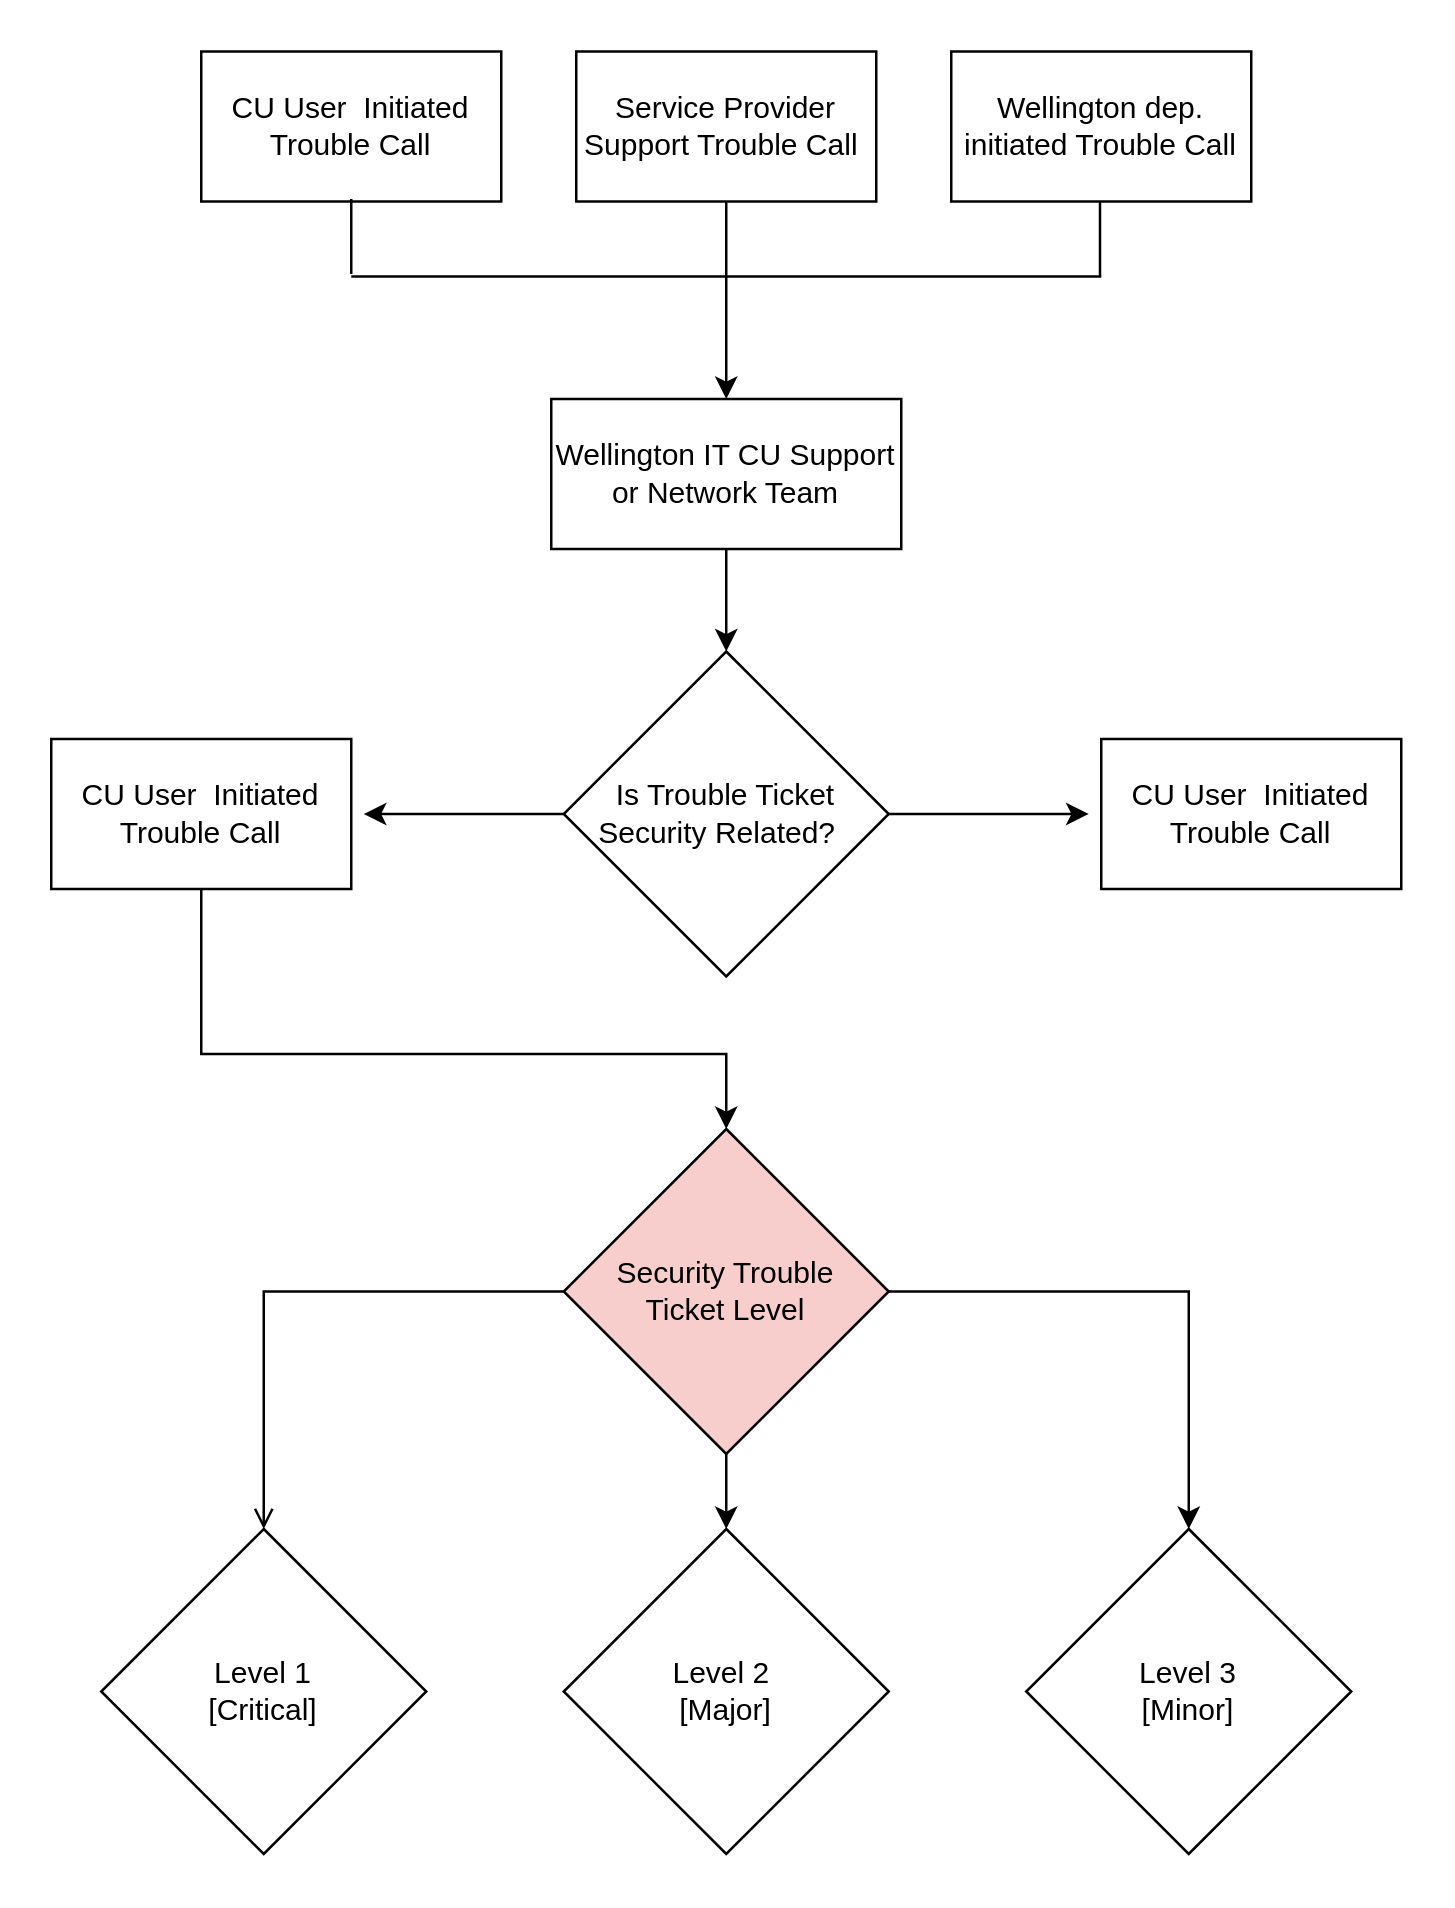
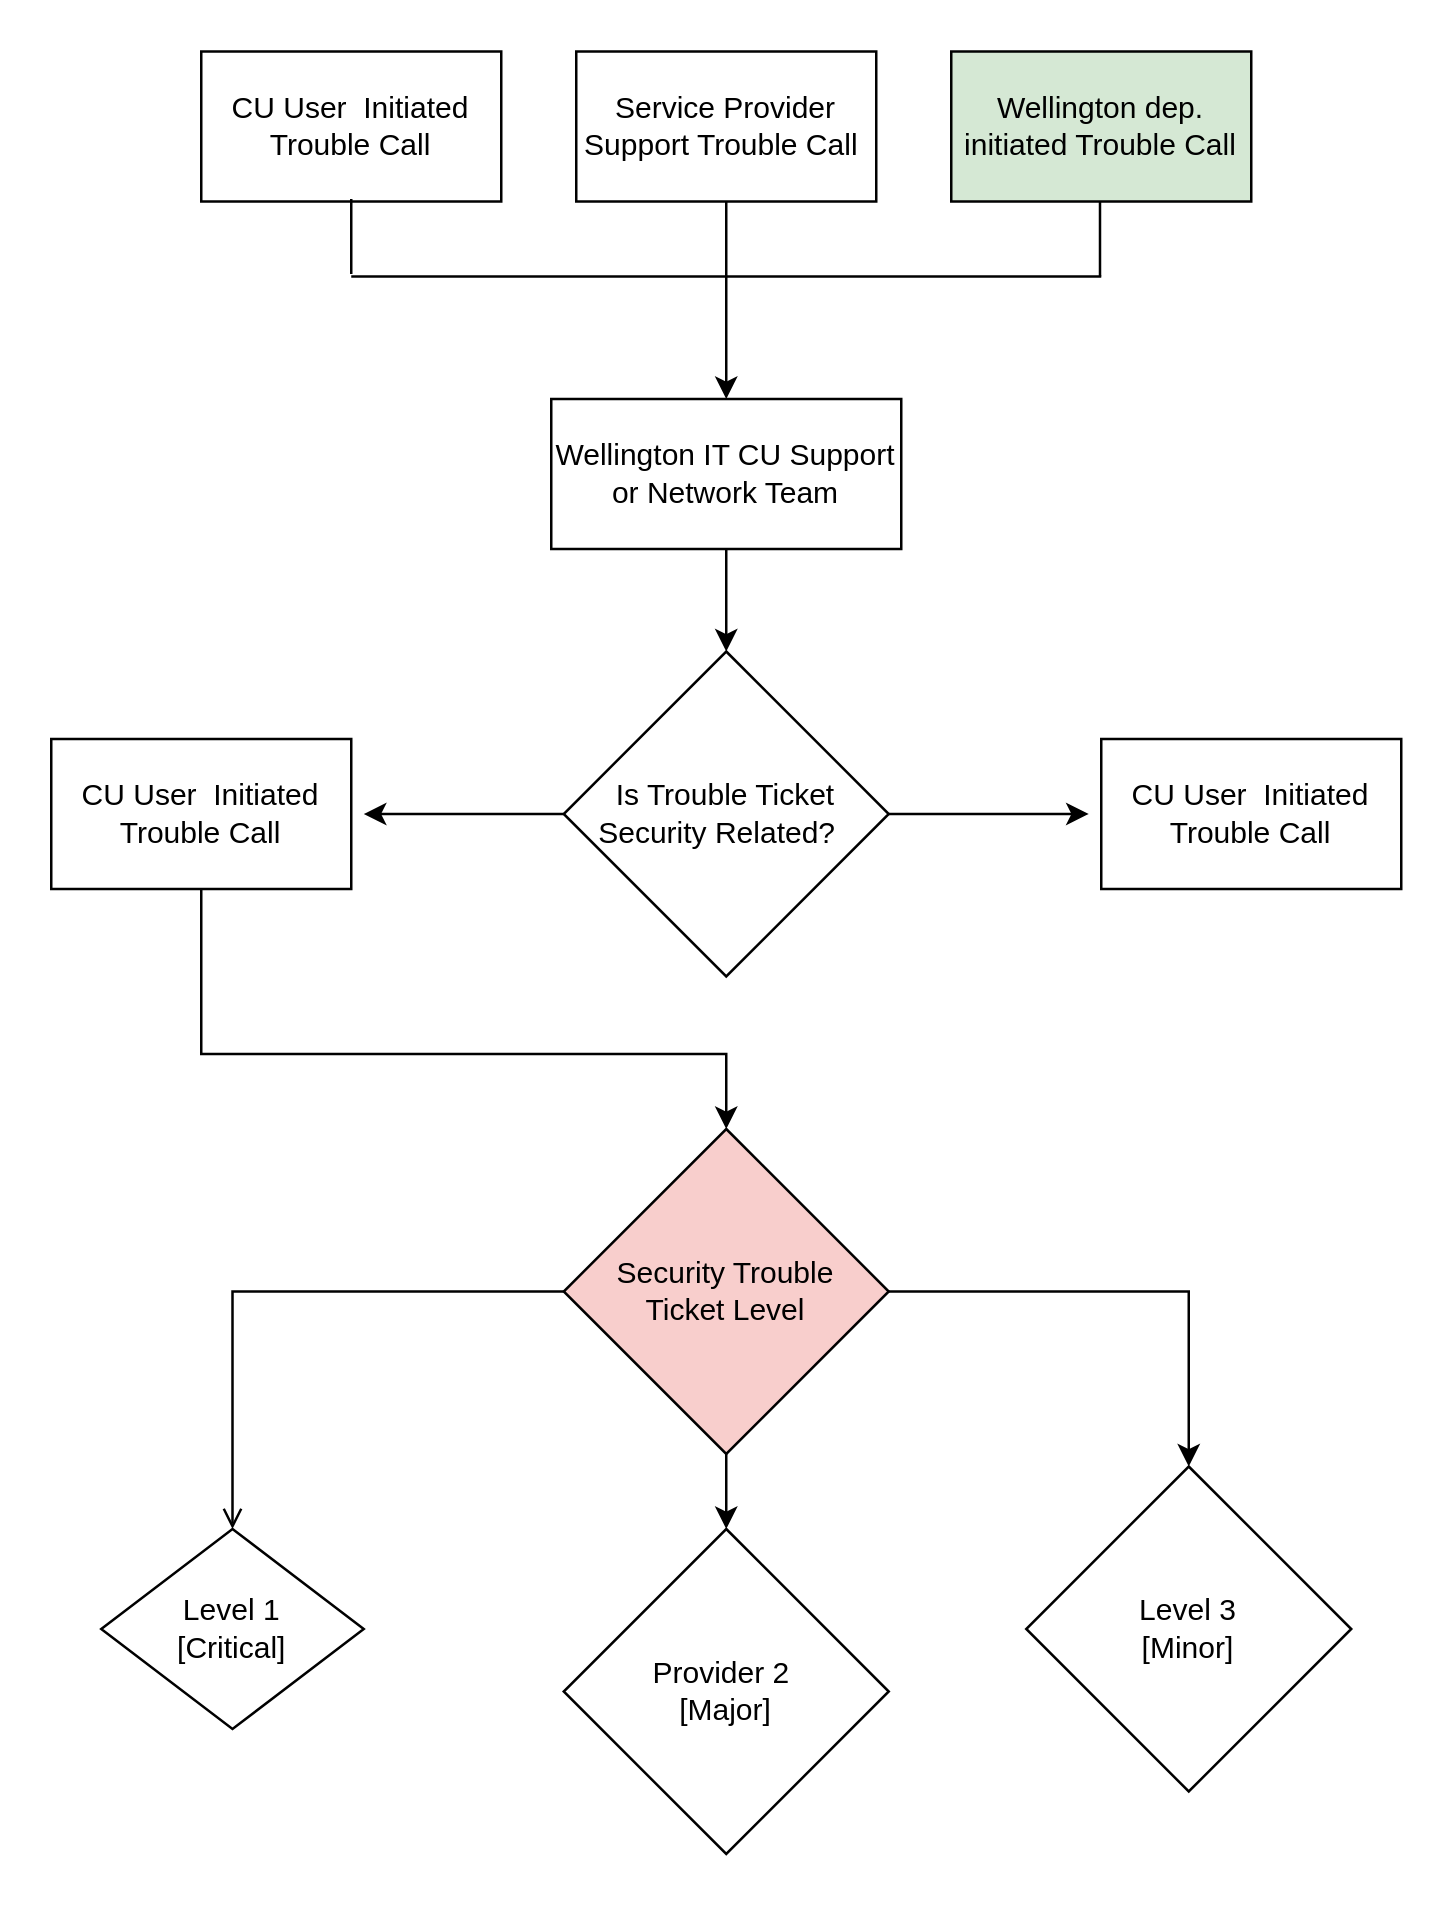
- <mxCell id="3" value="Wellington dep. initiated Trouble Call" style="rounded=0;whiteSpace=wrap;html=1;" parent="1" vertex="1"><mxGeometry x="380" y="20" width="120" height="60" as="geometry" /></mxCell>
+ <mxCell id="3" value="Wellington dep. initiated Trouble Call" style="rounded=0;whiteSpace=wrap;html=1;fillColor=#d5e8d4;" parent="1" vertex="1"><mxGeometry x="380" y="20" width="120" height="60" as="geometry" /></mxCell>
- <mxCell id="21" value="Level 1&lt;br&gt;[Critical]&lt;br&gt;" style="rhombus;whiteSpace=wrap;html=1;" vertex="1" parent="1"><mxGeometry x="40" y="611" width="130" height="130" as="geometry" /></mxCell>
+ <mxCell id="21" value="Level 1&lt;br&gt;[Critical]&lt;br&gt;" style="rhombus;whiteSpace=wrap;html=1;" vertex="1" parent="1"><mxGeometry x="40" y="611" width="105" height="80" as="geometry" /></mxCell>
- <mxCell id="22" value="Level 2&amp;nbsp;&lt;br&gt;[Major]&lt;br&gt;" style="rhombus;whiteSpace=wrap;html=1;" vertex="1" parent="1"><mxGeometry x="225" y="611" width="130" height="130" as="geometry" /></mxCell>
+ <mxCell id="22" value="Provider 2&amp;nbsp;&lt;br&gt;[Major]&lt;br&gt;" style="rhombus;whiteSpace=wrap;html=1;" vertex="1" parent="1"><mxGeometry x="225" y="611" width="130" height="130" as="geometry" /></mxCell>
- <mxCell id="23" value="Level 3&lt;br&gt;[Minor]&lt;br&gt;" style="rhombus;whiteSpace=wrap;html=1;" vertex="1" parent="1"><mxGeometry x="410" y="611" width="130" height="130" as="geometry" /></mxCell>
+ <mxCell id="23" value="Level 3&lt;br&gt;[Minor]&lt;br&gt;" style="rhombus;whiteSpace=wrap;html=1;" vertex="1" parent="1"><mxGeometry x="410" y="586" width="130" height="130" as="geometry" /></mxCell>
